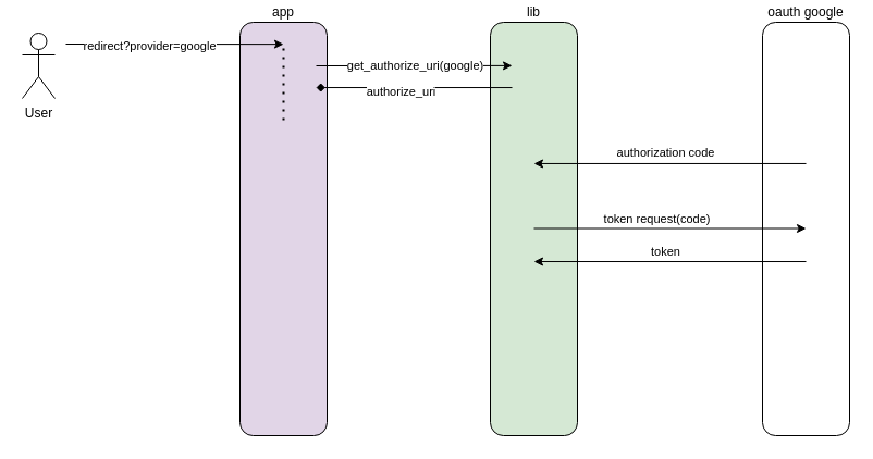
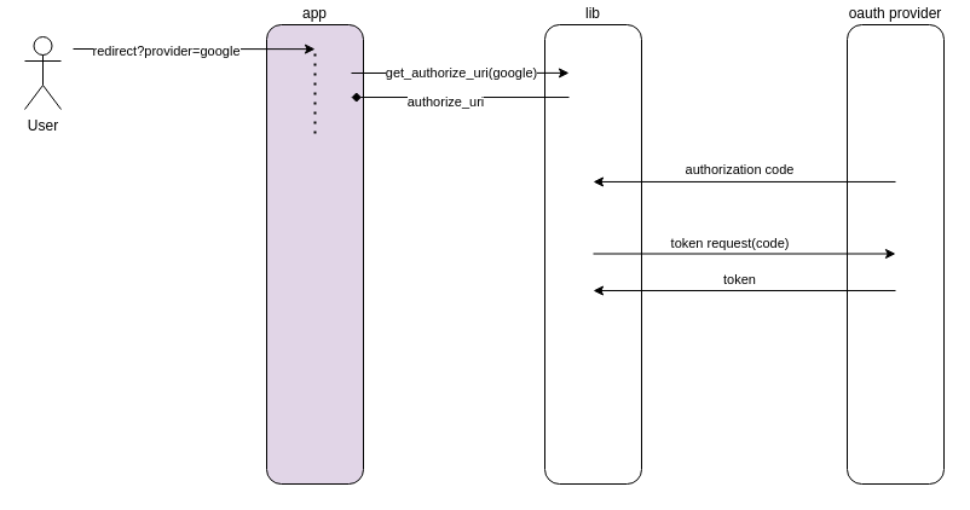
- <mxCell id="4" value="oauth google&lt;br&gt;" style="rounded=1;whiteSpace=wrap;html=1;verticalAlign=bottom;labelPosition=center;verticalLabelPosition=top;align=center;" vertex="1" parent="1"><mxGeometry x="700" y="20" width="80" height="380" as="geometry" /></mxCell>
+ <mxCell id="4" value="oauth provider&lt;br&gt;" style="rounded=1;whiteSpace=wrap;html=1;verticalAlign=bottom;labelPosition=center;verticalLabelPosition=top;align=center;" vertex="1" parent="1"><mxGeometry x="700" y="20" width="80" height="380" as="geometry" /></mxCell>
- <mxCell id="3" value="lib" style="rounded=1;whiteSpace=wrap;html=1;verticalAlign=bottom;labelPosition=center;verticalLabelPosition=top;align=center;fillColor=#d5e8d4;" vertex="1" parent="1"><mxGeometry x="450" y="20" width="80" height="380" as="geometry" /></mxCell>
+ <mxCell id="3" value="lib" style="rounded=1;whiteSpace=wrap;html=1;verticalAlign=bottom;labelPosition=center;verticalLabelPosition=top;align=center;" vertex="1" parent="1"><mxGeometry x="450" y="20" width="80" height="380" as="geometry" /></mxCell>
